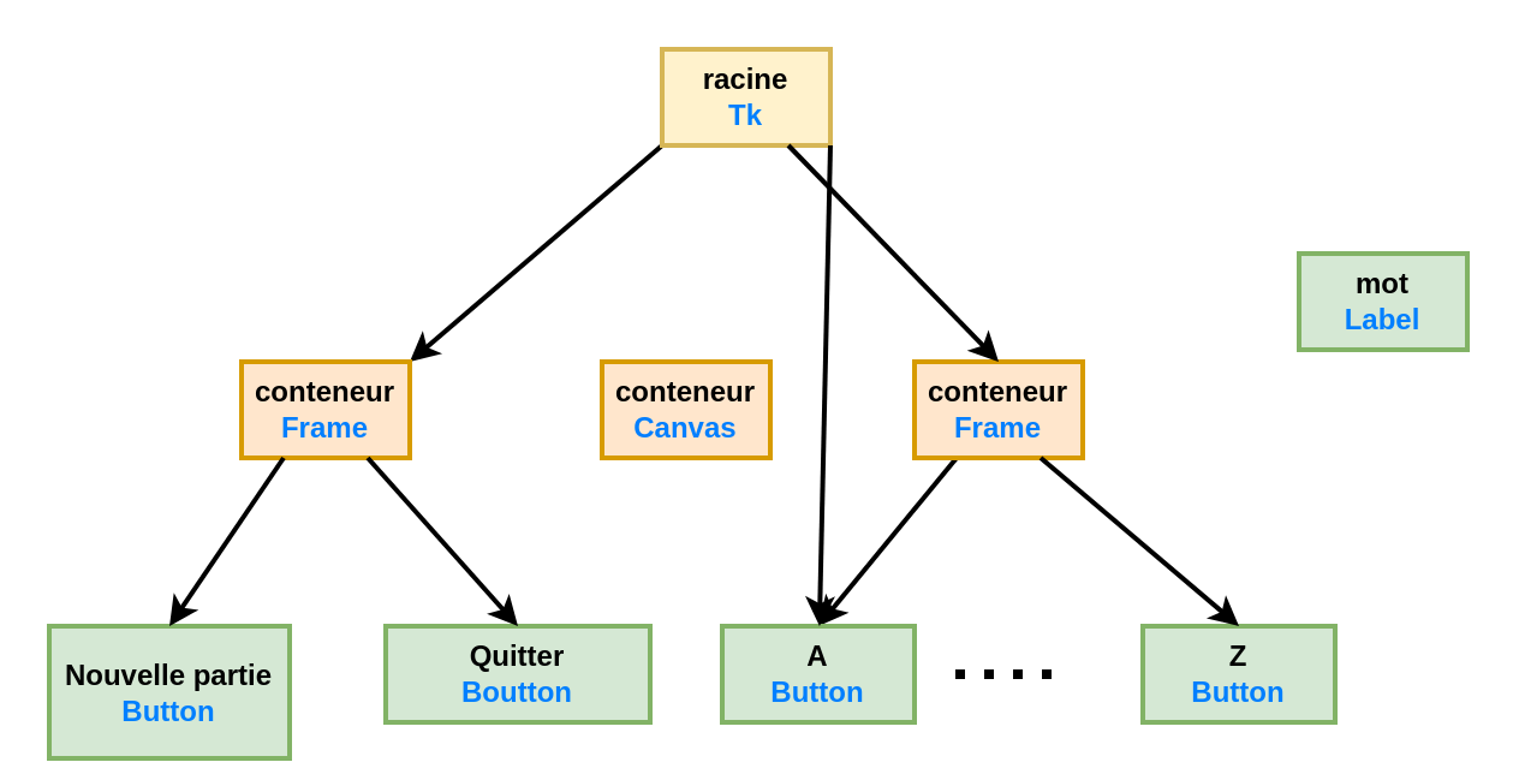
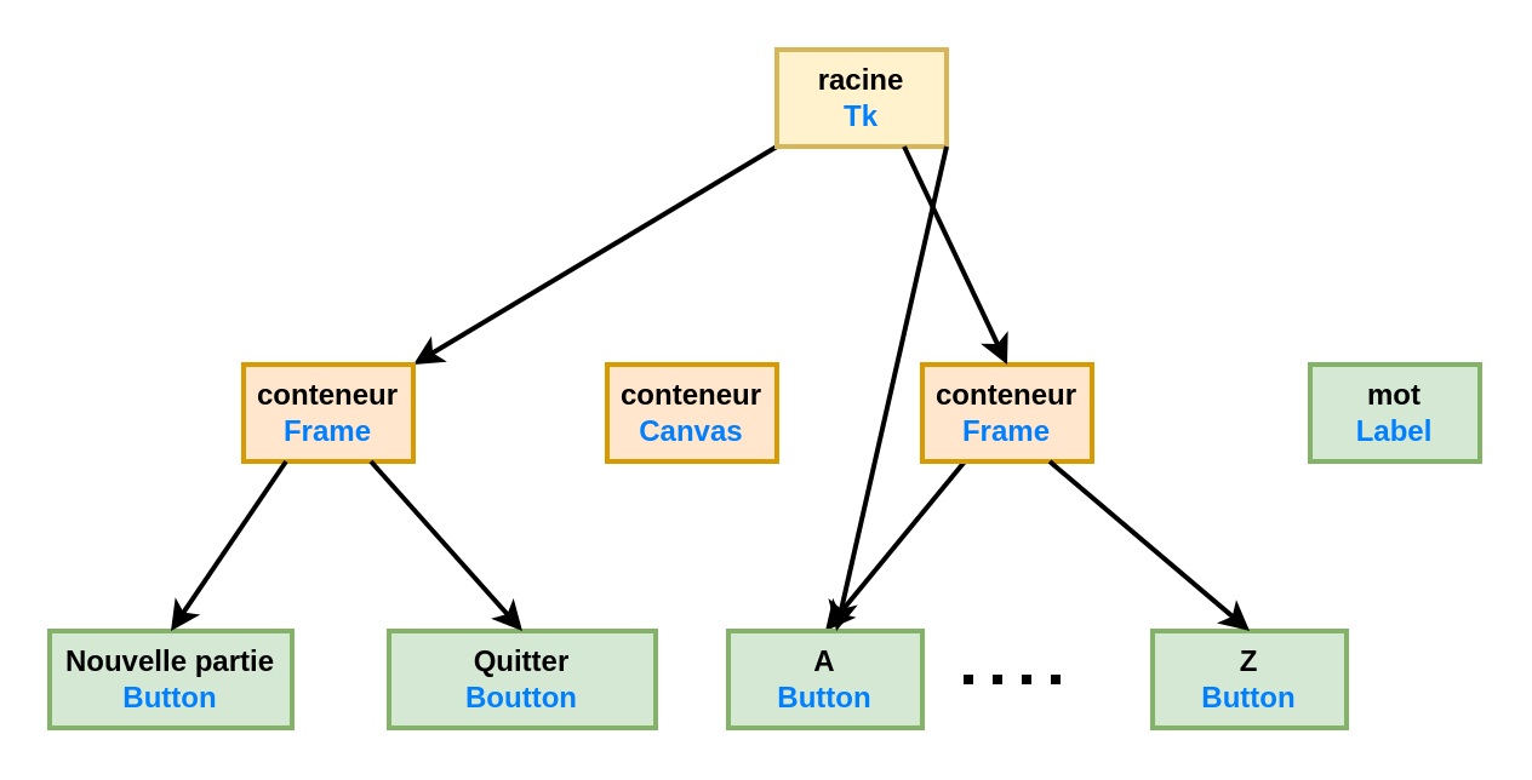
- <mxCell id="3" value="&lt;b&gt;racine&lt;br&gt;&lt;font color=&quot;#007fff&quot;&gt;Tk&lt;/font&gt;&lt;br&gt;&lt;/b&gt;" style="rounded=0;whiteSpace=wrap;html=1;align=center;strokeWidth=2;fillColor=#fff2cc;strokeColor=#d6b656;" parent="1" vertex="1"><mxGeometry x="275" y="20" width="70" height="40" as="geometry" /></mxCell>
+ <mxCell id="3" value="&lt;b&gt;racine&lt;br&gt;&lt;font color=&quot;#007fff&quot;&gt;Tk&lt;/font&gt;&lt;br&gt;&lt;/b&gt;" style="rounded=0;whiteSpace=wrap;html=1;align=center;strokeWidth=2;fillColor=#fff2cc;strokeColor=#d6b656;" parent="1" vertex="1"><mxGeometry x="320" y="20" width="70" height="40" as="geometry" /></mxCell>
- <mxCell id="9" value="&lt;b&gt;mot&lt;br&gt;&lt;font color=&quot;#007fff&quot;&gt;Label&lt;/font&gt;&lt;br&gt;&lt;/b&gt;" style="rounded=0;whiteSpace=wrap;html=1;align=center;strokeWidth=2;fillColor=#d5e8d4;strokeColor=#82b366;" parent="1" vertex="1"><mxGeometry x="540" y="105" width="70" height="40" as="geometry" /></mxCell>
+ <mxCell id="9" value="&lt;b&gt;mot&lt;br&gt;&lt;font color=&quot;#007fff&quot;&gt;Label&lt;/font&gt;&lt;br&gt;&lt;/b&gt;" style="rounded=0;whiteSpace=wrap;html=1;align=center;strokeWidth=2;fillColor=#d5e8d4;strokeColor=#82b366;" parent="1" vertex="1"><mxGeometry x="540" y="150" width="70" height="40" as="geometry" /></mxCell>
- <mxCell id="5" value="&lt;b&gt;Nouvelle partie&lt;br&gt;&lt;font color=&quot;#007fff&quot;&gt;Button&lt;/font&gt;&lt;br&gt;&lt;/b&gt;" style="rounded=0;whiteSpace=wrap;html=1;align=center;strokeWidth=2;fillColor=#d5e8d4;strokeColor=#82b366;" parent="1" vertex="1"><mxGeometry x="20" y="260" width="100" height="55" as="geometry" /></mxCell>
+ <mxCell id="5" value="&lt;b&gt;Nouvelle partie&lt;br&gt;&lt;font color=&quot;#007fff&quot;&gt;Button&lt;/font&gt;&lt;br&gt;&lt;/b&gt;" style="rounded=0;whiteSpace=wrap;html=1;align=center;strokeWidth=2;fillColor=#d5e8d4;strokeColor=#82b366;" parent="1" vertex="1"><mxGeometry x="20" y="260" width="100" height="40" as="geometry" /></mxCell>
